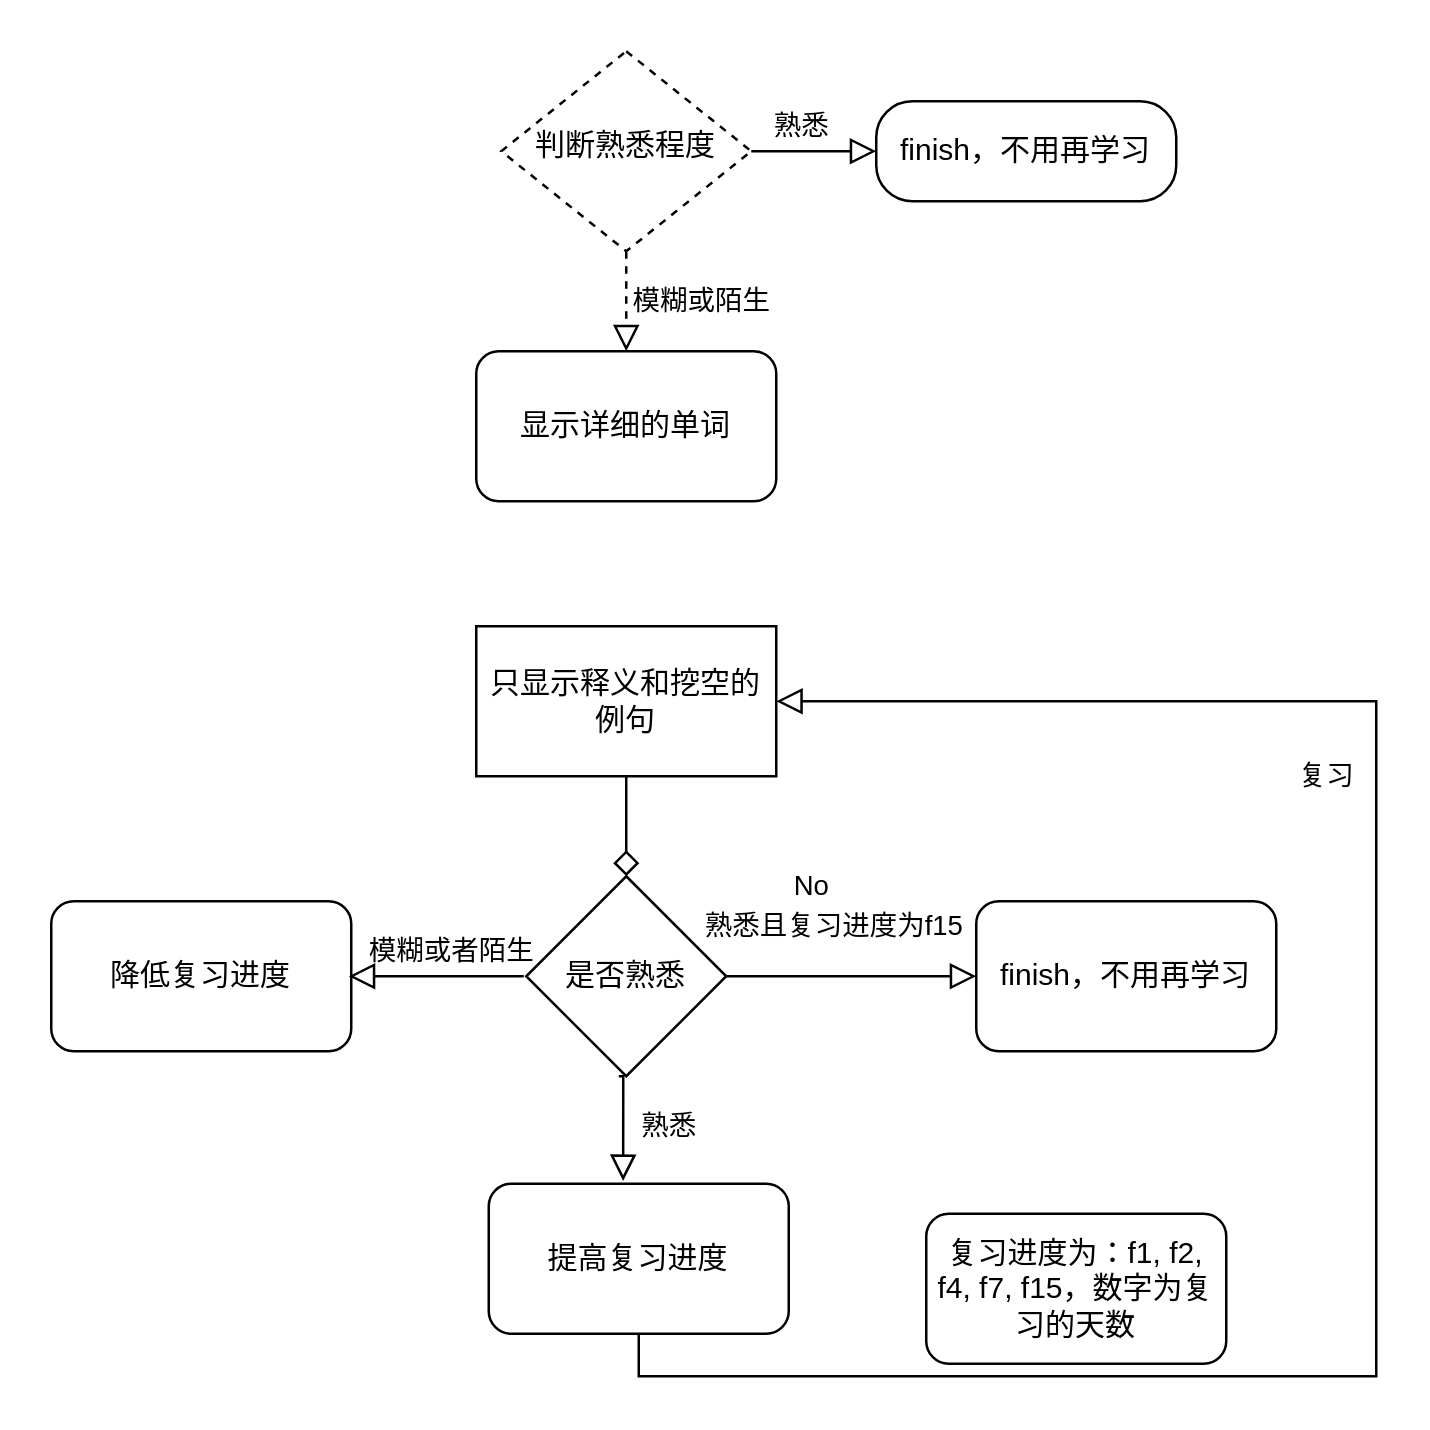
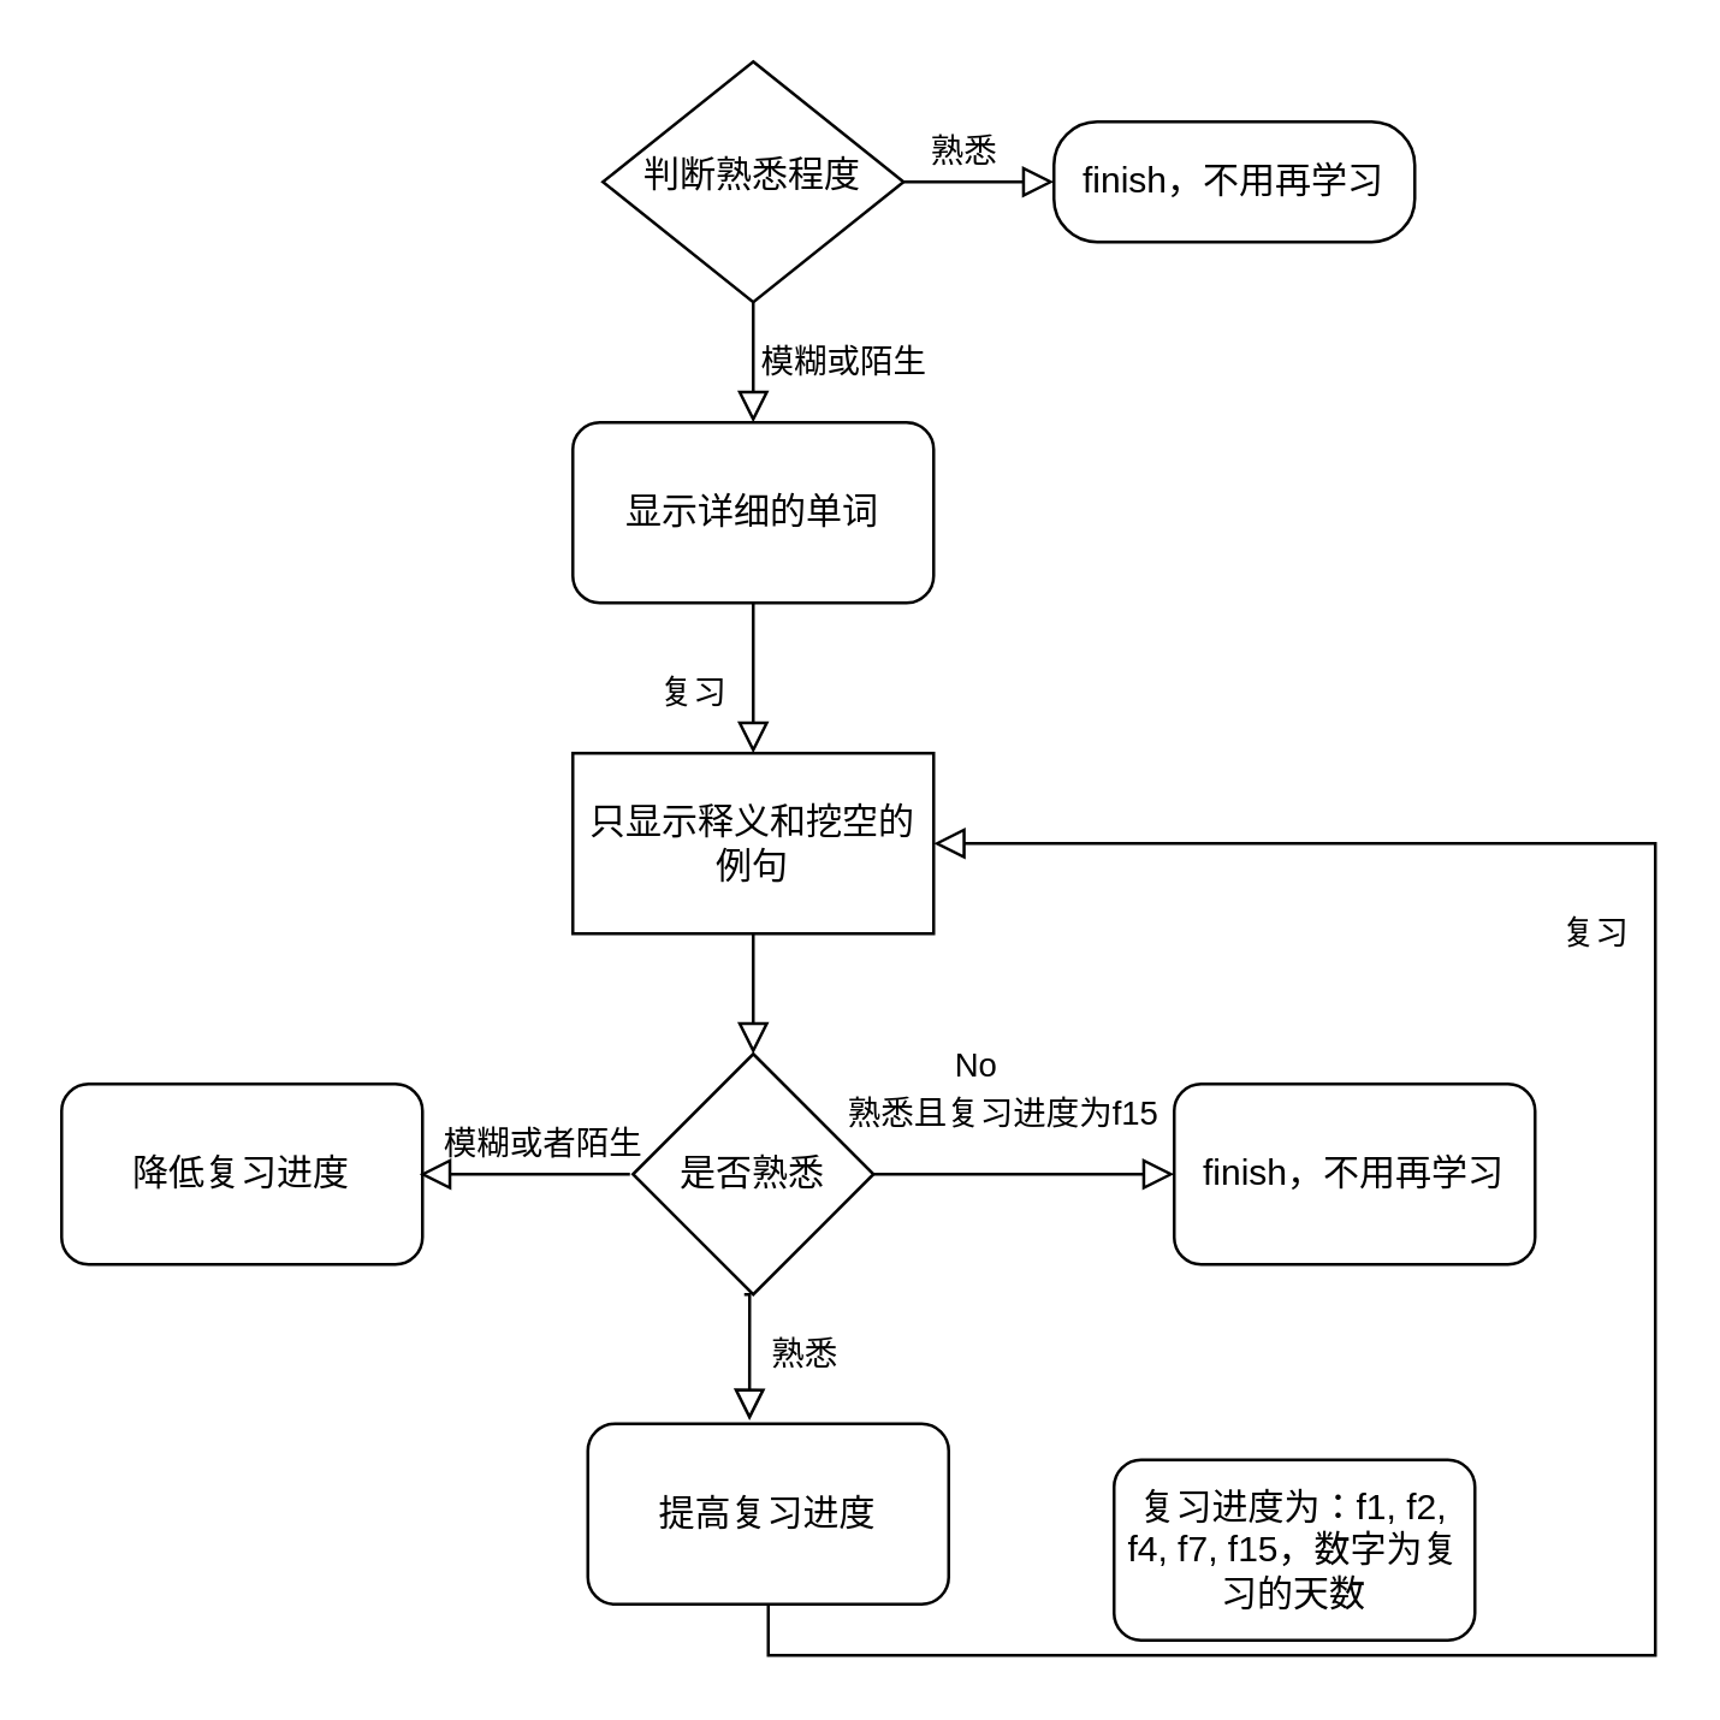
- <mxCell id="4" value="判断熟悉程度" style="rhombus;whiteSpace=wrap;html=1;shadow=0;fontFamily=Helvetica;fontSize=12;align=center;strokeWidth=1;spacing=6;spacingTop=-4;dashed=1;" parent="1" vertex="1"><mxGeometry x="200" y="20" width="100" height="80" as="geometry" /></mxCell>
+ <mxCell id="4" value="判断熟悉程度" style="rhombus;whiteSpace=wrap;html=1;shadow=0;fontFamily=Helvetica;fontSize=12;align=center;strokeWidth=1;spacing=6;spacingTop=-4;" parent="1" vertex="1"><mxGeometry x="200" y="20" width="100" height="80" as="geometry" /></mxCell>
- <mxCell id="2" value="模糊或陌生" style="rounded=0;html=1;jettySize=auto;orthogonalLoop=1;fontSize=11;endArrow=block;endFill=0;endSize=8;strokeWidth=1;shadow=0;labelBackgroundColor=none;edgeStyle=orthogonalEdgeStyle;entryX=0.5;entryY=0;entryDx=0;entryDy=0;dashed=1;" parent="1" source="4" target="6" edge="1"><mxGeometry y="30" relative="1" as="geometry"><mxPoint as="offset" /><mxPoint x="250" y="140" as="targetPoint" /></mxGeometry></mxCell>
+ <mxCell id="2" value="模糊或陌生" style="rounded=0;html=1;jettySize=auto;orthogonalLoop=1;fontSize=11;endArrow=block;endFill=0;endSize=8;strokeWidth=1;shadow=0;labelBackgroundColor=none;edgeStyle=orthogonalEdgeStyle;entryX=0.5;entryY=0;entryDx=0;entryDy=0;" parent="1" source="4" target="6" edge="1"><mxGeometry y="30" relative="1" as="geometry"><mxPoint as="offset" /><mxPoint x="250" y="140" as="targetPoint" /></mxGeometry></mxCell>
+ <mxCell id="8" value="复习" style="edgeStyle=orthogonalEdgeStyle;rounded=0;html=1;jettySize=auto;orthogonalLoop=1;fontSize=11;endArrow=block;endFill=0;endSize=8;strokeWidth=1;shadow=0;labelBackgroundColor=none;exitX=0.5;exitY=1;exitDx=0;exitDy=0;entryX=0.5;entryY=0;entryDx=0;entryDy=0;" edge="1" parent="1" source="6" target="7"><mxGeometry x="0.2" y="-20" relative="1" as="geometry"><mxPoint as="offset" /><mxPoint x="350" y="180" as="sourcePoint" /><mxPoint x="250" y="240" as="targetPoint" /><Array as="points" /></mxGeometry></mxCell>
- <mxCell id="17" value="No" style="edgeStyle=orthogonalEdgeStyle;rounded=0;html=1;jettySize=auto;orthogonalLoop=1;fontSize=11;endArrow=diamond;endFill=0;endSize=8;strokeWidth=1;shadow=0;labelBackgroundColor=none;exitX=0.5;exitY=1;exitDx=0;exitDy=0;entryX=0.5;entryY=0;entryDx=0;entryDy=0;" edge="1" parent="1" source="7" target="11"><mxGeometry x="1" y="54" relative="1" as="geometry"><mxPoint x="20" y="4" as="offset" /><mxPoint x="180" y="330" as="sourcePoint" /><mxPoint x="230" y="330" as="targetPoint" /><Array as="points" /></mxGeometry></mxCell>
+ <mxCell id="17" value="No" style="edgeStyle=orthogonalEdgeStyle;rounded=0;html=1;jettySize=auto;orthogonalLoop=1;fontSize=11;endArrow=block;endFill=0;endSize=8;strokeWidth=1;shadow=0;labelBackgroundColor=none;exitX=0.5;exitY=1;exitDx=0;exitDy=0;entryX=0.5;entryY=0;entryDx=0;entryDy=0;" edge="1" parent="1" source="7" target="11"><mxGeometry x="1" y="54" relative="1" as="geometry"><mxPoint x="20" y="4" as="offset" /><mxPoint x="180" y="330" as="sourcePoint" /><mxPoint x="230" y="330" as="targetPoint" /><Array as="points" /></mxGeometry></mxCell>
